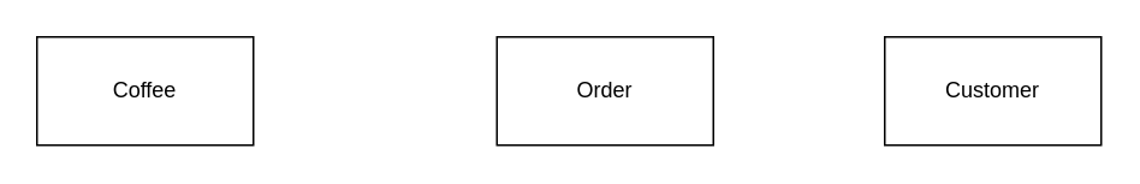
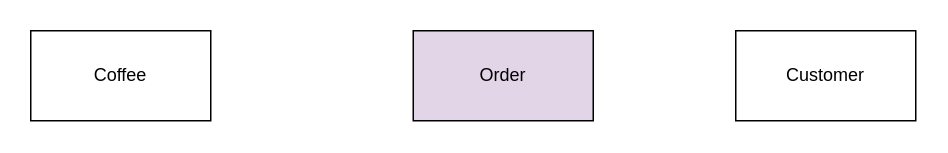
- <mxCell id="4" value="Order" style="whiteSpace=wrap;html=1;" vertex="1" parent="1"><mxGeometry x="275" y="20" width="120" height="60" as="geometry" /></mxCell>
+ <mxCell id="4" value="Order" style="whiteSpace=wrap;html=1;fillColor=#e1d5e7;" vertex="1" parent="1"><mxGeometry x="275" y="20" width="120" height="60" as="geometry" /></mxCell>
